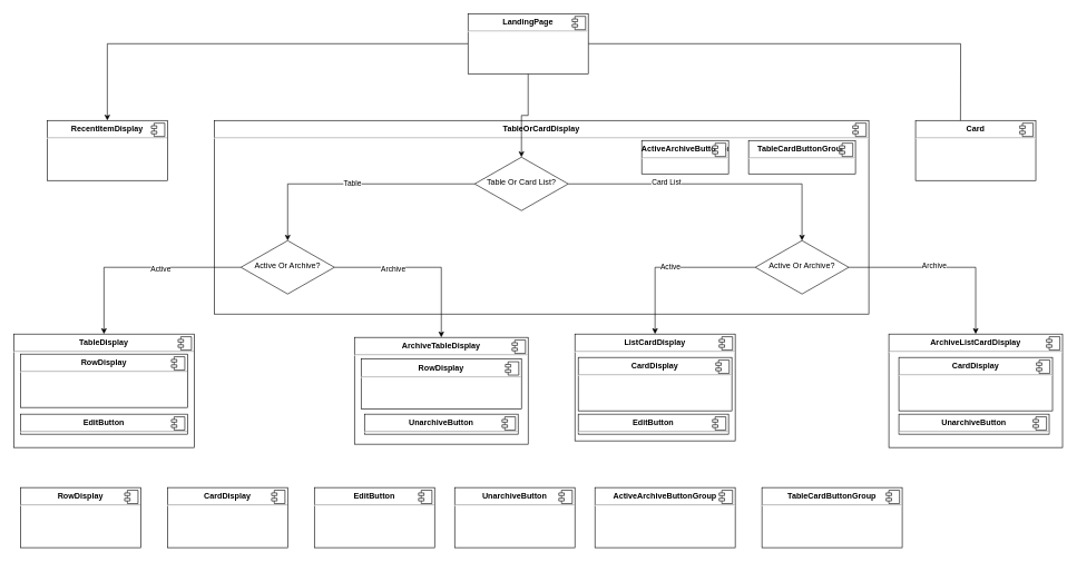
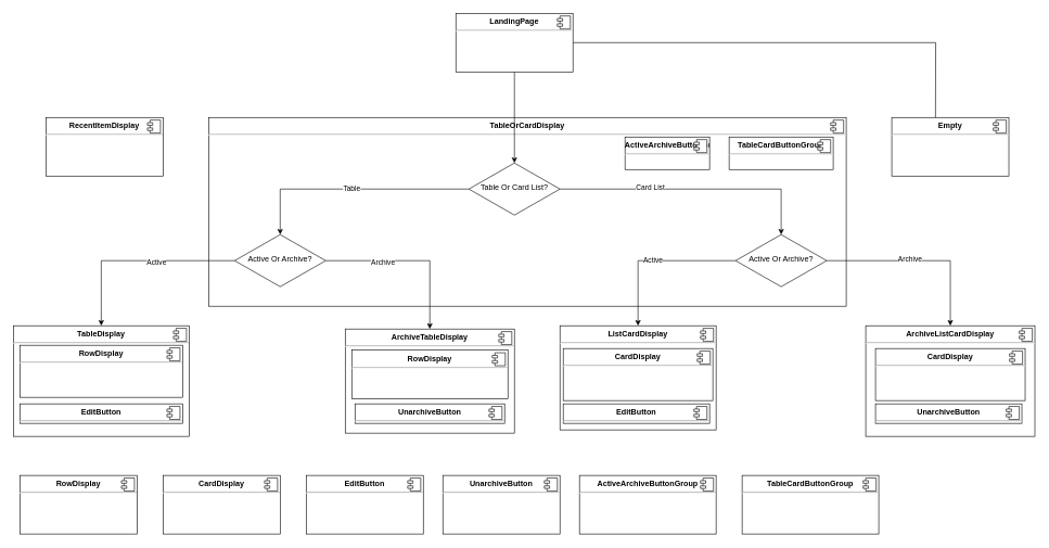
- <mxCell id="9" style="edgeStyle=orthogonalEdgeStyle;rounded=0;orthogonalLoop=1;jettySize=auto;html=1;entryX=0.5;entryY=0;entryDx=0;entryDy=0;" edge="1" parent="1" source="21" target="23"><mxGeometry relative="1" as="geometry"><mxPoint x="730" y="110" as="sourcePoint" /><mxPoint x="211" y="268" as="targetPoint" /></mxGeometry></mxCell>
- <mxCell id="25" value="&lt;p style=&quot;margin: 0px ; margin-top: 6px ; text-align: center&quot;&gt;&lt;b&gt;Card&lt;/b&gt;&lt;/p&gt;&lt;hr&gt;&lt;p style=&quot;margin: 0px ; margin-left: 8px&quot;&gt;&lt;br&gt;&lt;/p&gt;" style="align=left;overflow=fill;html=1;dropTarget=0;" vertex="1" parent="1"><mxGeometry x="1370" y="180" width="180" height="90" as="geometry" /></mxCell>
+ <mxCell id="25" value="&lt;p style=&quot;margin: 0px ; margin-top: 6px ; text-align: center&quot;&gt;&lt;b&gt;Empty&lt;/b&gt;&lt;/p&gt;&lt;hr&gt;&lt;p style=&quot;margin: 0px ; margin-left: 8px&quot;&gt;&lt;br&gt;&lt;/p&gt;" style="align=left;overflow=fill;html=1;dropTarget=0;" vertex="1" parent="1"><mxGeometry x="1370" y="180" width="180" height="90" as="geometry" /></mxCell>
- <mxCell id="7" value="&lt;span&gt;Table Or Card List?&lt;/span&gt;" style="rhombus;whiteSpace=wrap;html=1;shadow=0;fontFamily=Helvetica;fontSize=12;align=center;strokeWidth=1;spacing=6;spacingTop=-4;" parent="1" vertex="1"><mxGeometry x="710" y="235" width="140" height="80" as="geometry" /></mxCell>
+ <mxCell id="7" value="&lt;span&gt;Table Or Card List?&lt;/span&gt;" style="rhombus;whiteSpace=wrap;html=1;shadow=0;fontFamily=Helvetica;fontSize=12;align=center;strokeWidth=1;spacing=6;spacingTop=-4;" parent="1" vertex="1"><mxGeometry x="720" y="250" width="140" height="80" as="geometry" /></mxCell>
